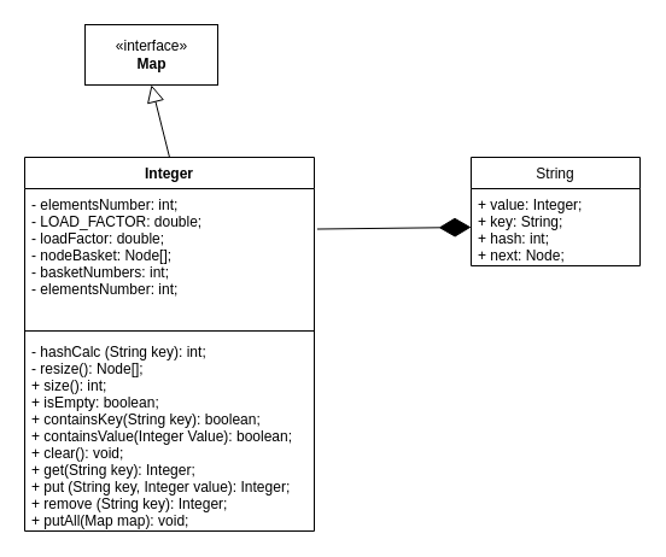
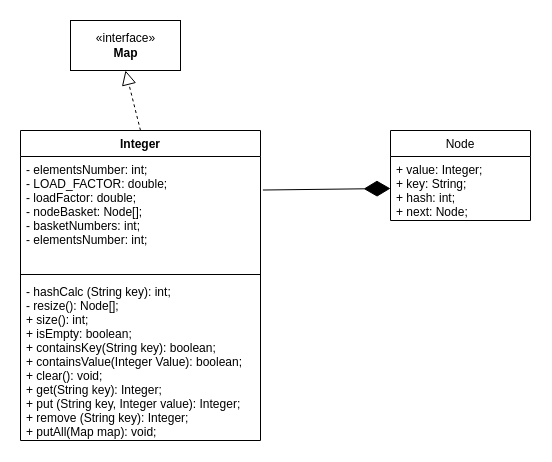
- <mxCell id="6" value="" style="endArrow=block;dashed=0;endFill=0;endSize=12;html=1;exitX=0.5;exitY=0;exitDx=0;exitDy=0;entryX=0.5;entryY=1;entryDx=0;entryDy=0;" edge="1" parent="1" source="2" target="7"><mxGeometry width="160" relative="1" as="geometry"><mxPoint x="20" y="300" as="sourcePoint" /><mxPoint x="-110" y="227" as="targetPoint" /><Array as="points" /></mxGeometry></mxCell>
+ <mxCell id="6" value="" style="endArrow=block;dashed=1;endFill=0;endSize=12;html=1;exitX=0.5;exitY=0;exitDx=0;exitDy=0;entryX=0.5;entryY=1;entryDx=0;entryDy=0;" edge="1" parent="1" source="2" target="7"><mxGeometry width="160" relative="1" as="geometry"><mxPoint x="20" y="300" as="sourcePoint" /><mxPoint x="-110" y="227" as="targetPoint" /><Array as="points" /></mxGeometry></mxCell>
- <mxCell id="9" value="String" style="swimlane;fontStyle=0;childLayout=stackLayout;horizontal=1;startSize=26;fillColor=none;horizontalStack=0;resizeParent=1;resizeParentMax=0;resizeLast=0;collapsible=1;marginBottom=0;" vertex="1" parent="1"><mxGeometry x="390" y="130" width="140" height="90" as="geometry" /></mxCell>
+ <mxCell id="9" value="Node" style="swimlane;fontStyle=0;childLayout=stackLayout;horizontal=1;startSize=26;fillColor=none;horizontalStack=0;resizeParent=1;resizeParentMax=0;resizeLast=0;collapsible=1;marginBottom=0;" vertex="1" parent="1"><mxGeometry x="390" y="130" width="140" height="90" as="geometry" /></mxCell>
